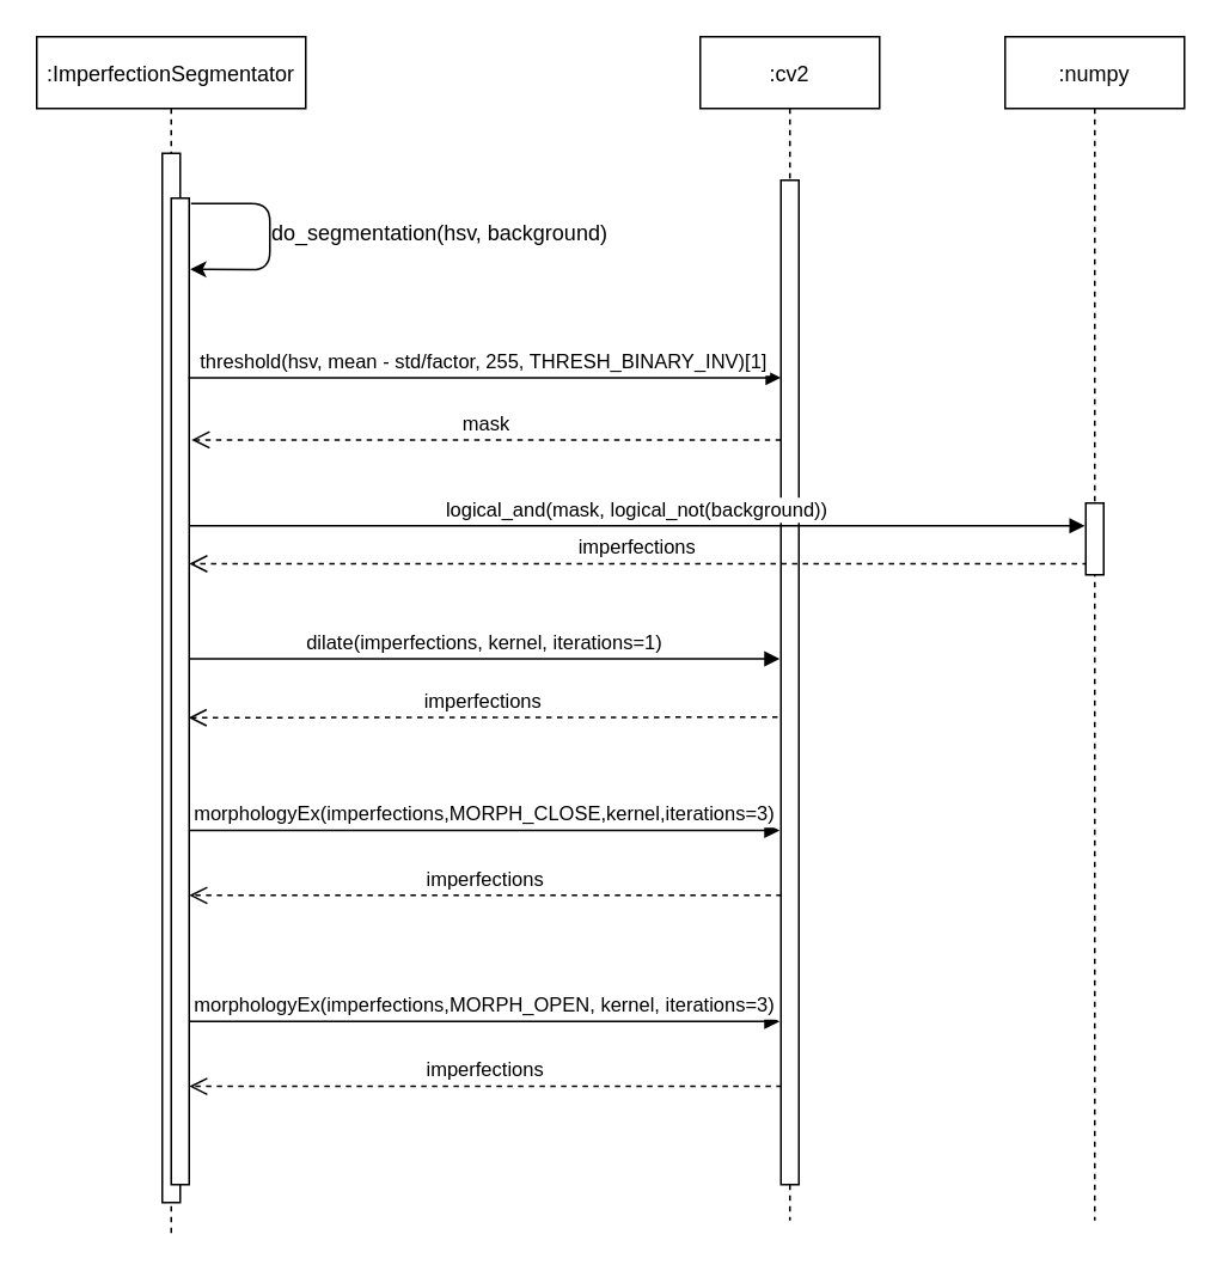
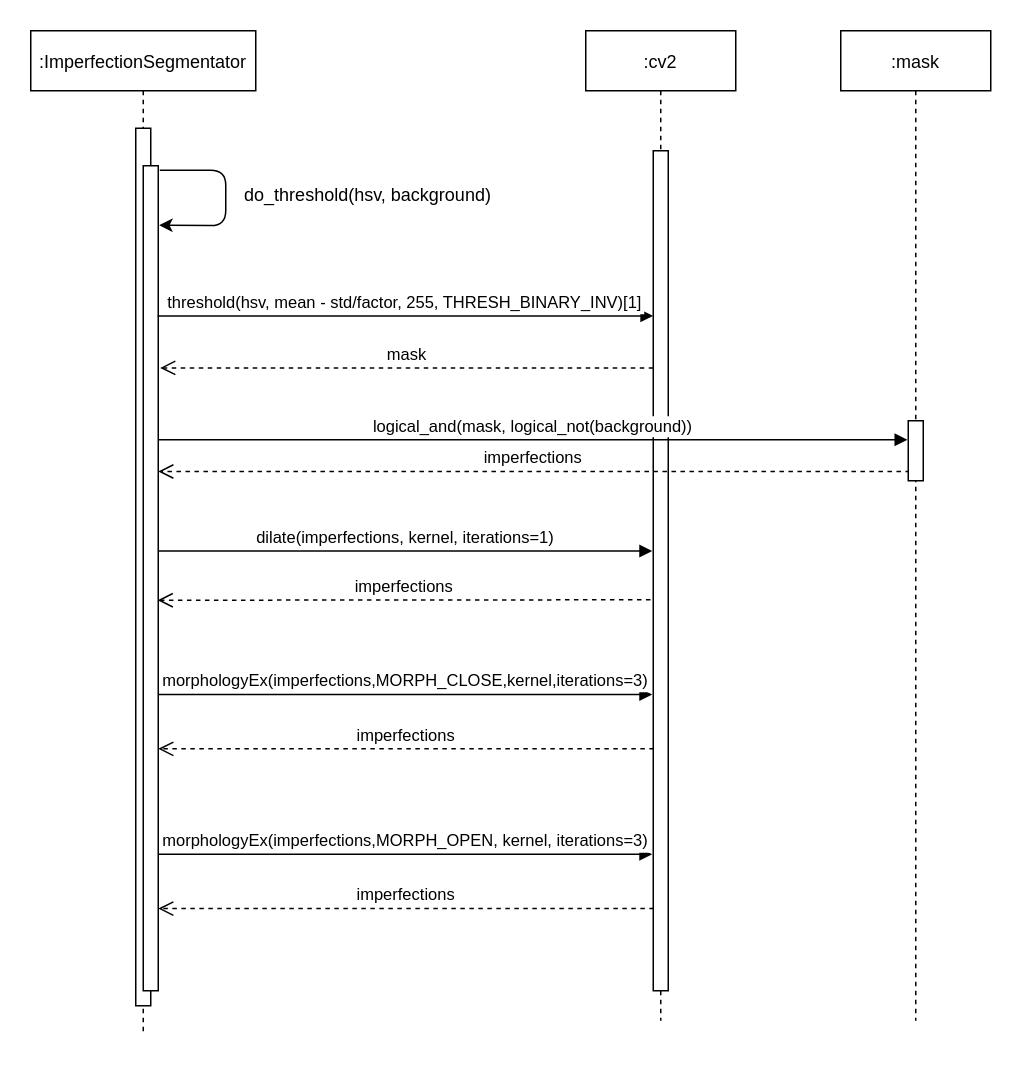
- <mxCell id="16" value=":numpy" style="shape=umlLifeline;perimeter=lifelinePerimeter;container=1;collapsible=0;recursiveResize=0;rounded=0;shadow=0;strokeWidth=1;" vertex="1" parent="1"><mxGeometry x="560" y="20" width="100" height="660" as="geometry" /></mxCell>
+ <mxCell id="16" value=":mask" style="shape=umlLifeline;perimeter=lifelinePerimeter;container=1;collapsible=0;recursiveResize=0;rounded=0;shadow=0;strokeWidth=1;" vertex="1" parent="1"><mxGeometry x="560" y="20" width="100" height="660" as="geometry" /></mxCell>
- <mxCell id="8" value="do_segmentation(hsv, background)" style="text;html=1;strokeColor=none;fillColor=none;align=center;verticalAlign=middle;whiteSpace=wrap;rounded=0;" vertex="1" parent="1"><mxGeometry x="140" y="120" width="210" height="20" as="geometry" /></mxCell>
+ <mxCell id="8" value="do_threshold(hsv, background)" style="text;html=1;strokeColor=none;fillColor=none;align=center;verticalAlign=middle;whiteSpace=wrap;rounded=0;" vertex="1" parent="1"><mxGeometry x="140" y="120" width="210" height="20" as="geometry" /></mxCell>
